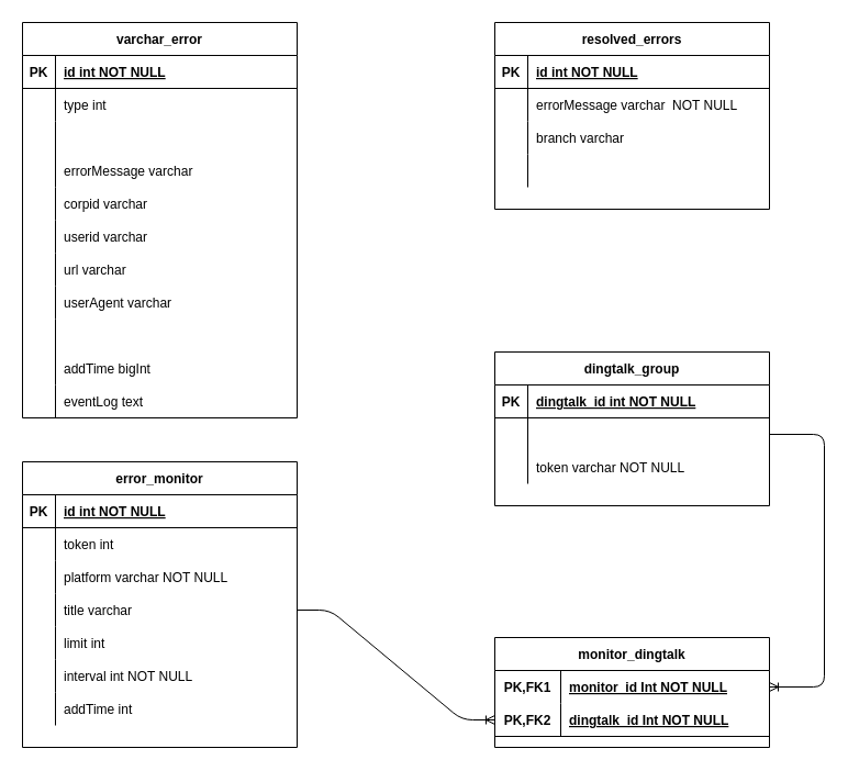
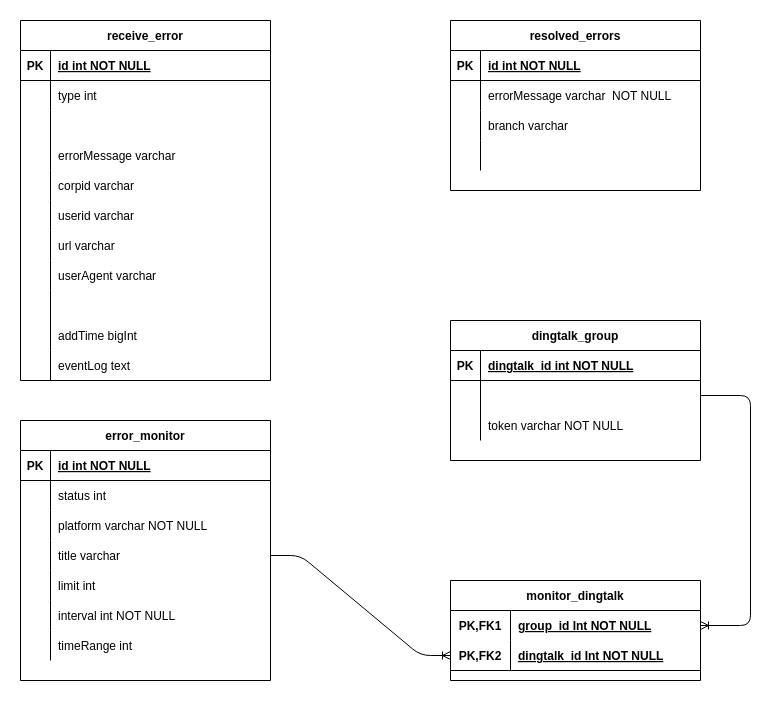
- <mxCell id="15" value="varchar_error" style="shape=table;startSize=30;container=1;collapsible=1;childLayout=tableLayout;fixedRows=1;rowLines=0;fontStyle=1;align=center;resizeLast=1;" parent="1" vertex="1"><mxGeometry x="20" y="20" width="250" height="360" as="geometry" /></mxCell>
+ <mxCell id="15" value="receive_error" style="shape=table;startSize=30;container=1;collapsible=1;childLayout=tableLayout;fixedRows=1;rowLines=0;fontStyle=1;align=center;resizeLast=1;" parent="1" vertex="1"><mxGeometry x="20" y="20" width="250" height="360" as="geometry" /></mxCell>
- <mxCell id="53" value="token int" style="shape=partialRectangle;overflow=hidden;connectable=0;fillColor=none;top=0;left=0;bottom=0;right=0;align=left;spacingLeft=6;" vertex="1" parent="51"><mxGeometry x="30" width="220" height="30" as="geometry" /></mxCell>
+ <mxCell id="53" value="status int" style="shape=partialRectangle;overflow=hidden;connectable=0;fillColor=none;top=0;left=0;bottom=0;right=0;align=left;spacingLeft=6;" vertex="1" parent="51"><mxGeometry x="30" width="220" height="30" as="geometry" /></mxCell>
- <mxCell id="81" value="monitor_id Int NOT NULL" style="shape=partialRectangle;connectable=0;fillColor=none;top=0;left=0;bottom=0;right=0;align=left;spacingLeft=6;fontStyle=5;overflow=hidden;" vertex="1" parent="79"><mxGeometry x="60" width="190" height="30" as="geometry" /></mxCell>
+ <mxCell id="81" value="group_id Int NOT NULL" style="shape=partialRectangle;connectable=0;fillColor=none;top=0;left=0;bottom=0;right=0;align=left;spacingLeft=6;fontStyle=5;overflow=hidden;" vertex="1" parent="79"><mxGeometry x="60" width="190" height="30" as="geometry" /></mxCell>
- <mxCell id="68" value="addTime int" style="shape=partialRectangle;connectable=0;fillColor=none;top=0;left=0;bottom=0;right=0;align=left;spacingLeft=6;overflow=hidden;" vertex="1" parent="66"><mxGeometry x="30" width="220" height="30" as="geometry" /></mxCell>
+ <mxCell id="68" value="timeRange int" style="shape=partialRectangle;connectable=0;fillColor=none;top=0;left=0;bottom=0;right=0;align=left;spacingLeft=6;overflow=hidden;" vertex="1" parent="66"><mxGeometry x="30" width="220" height="30" as="geometry" /></mxCell>
